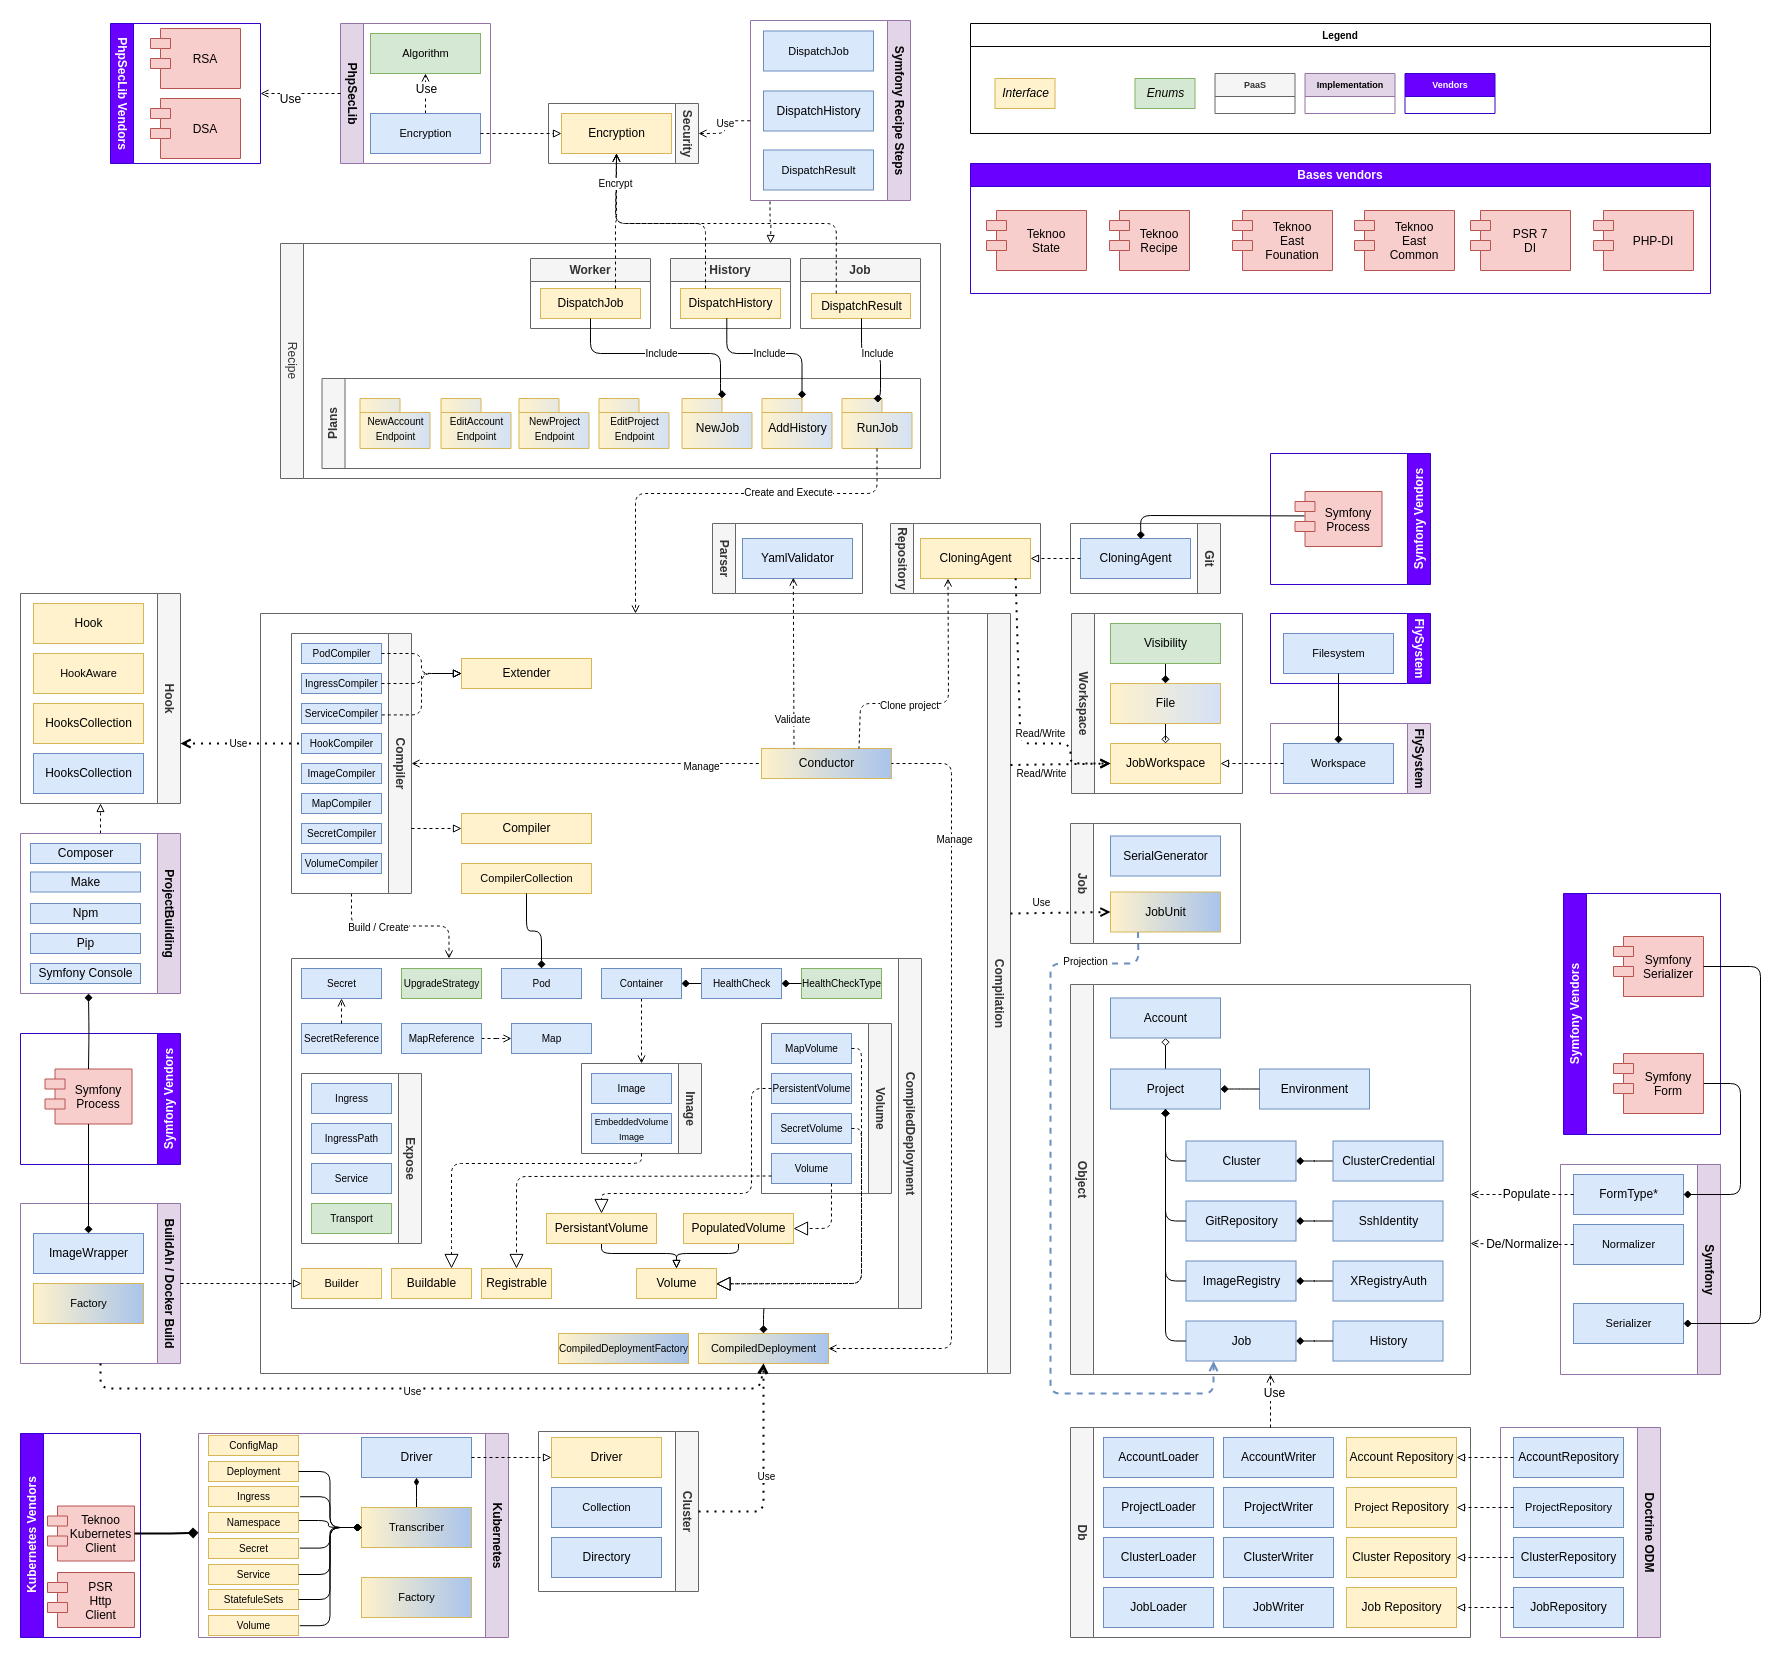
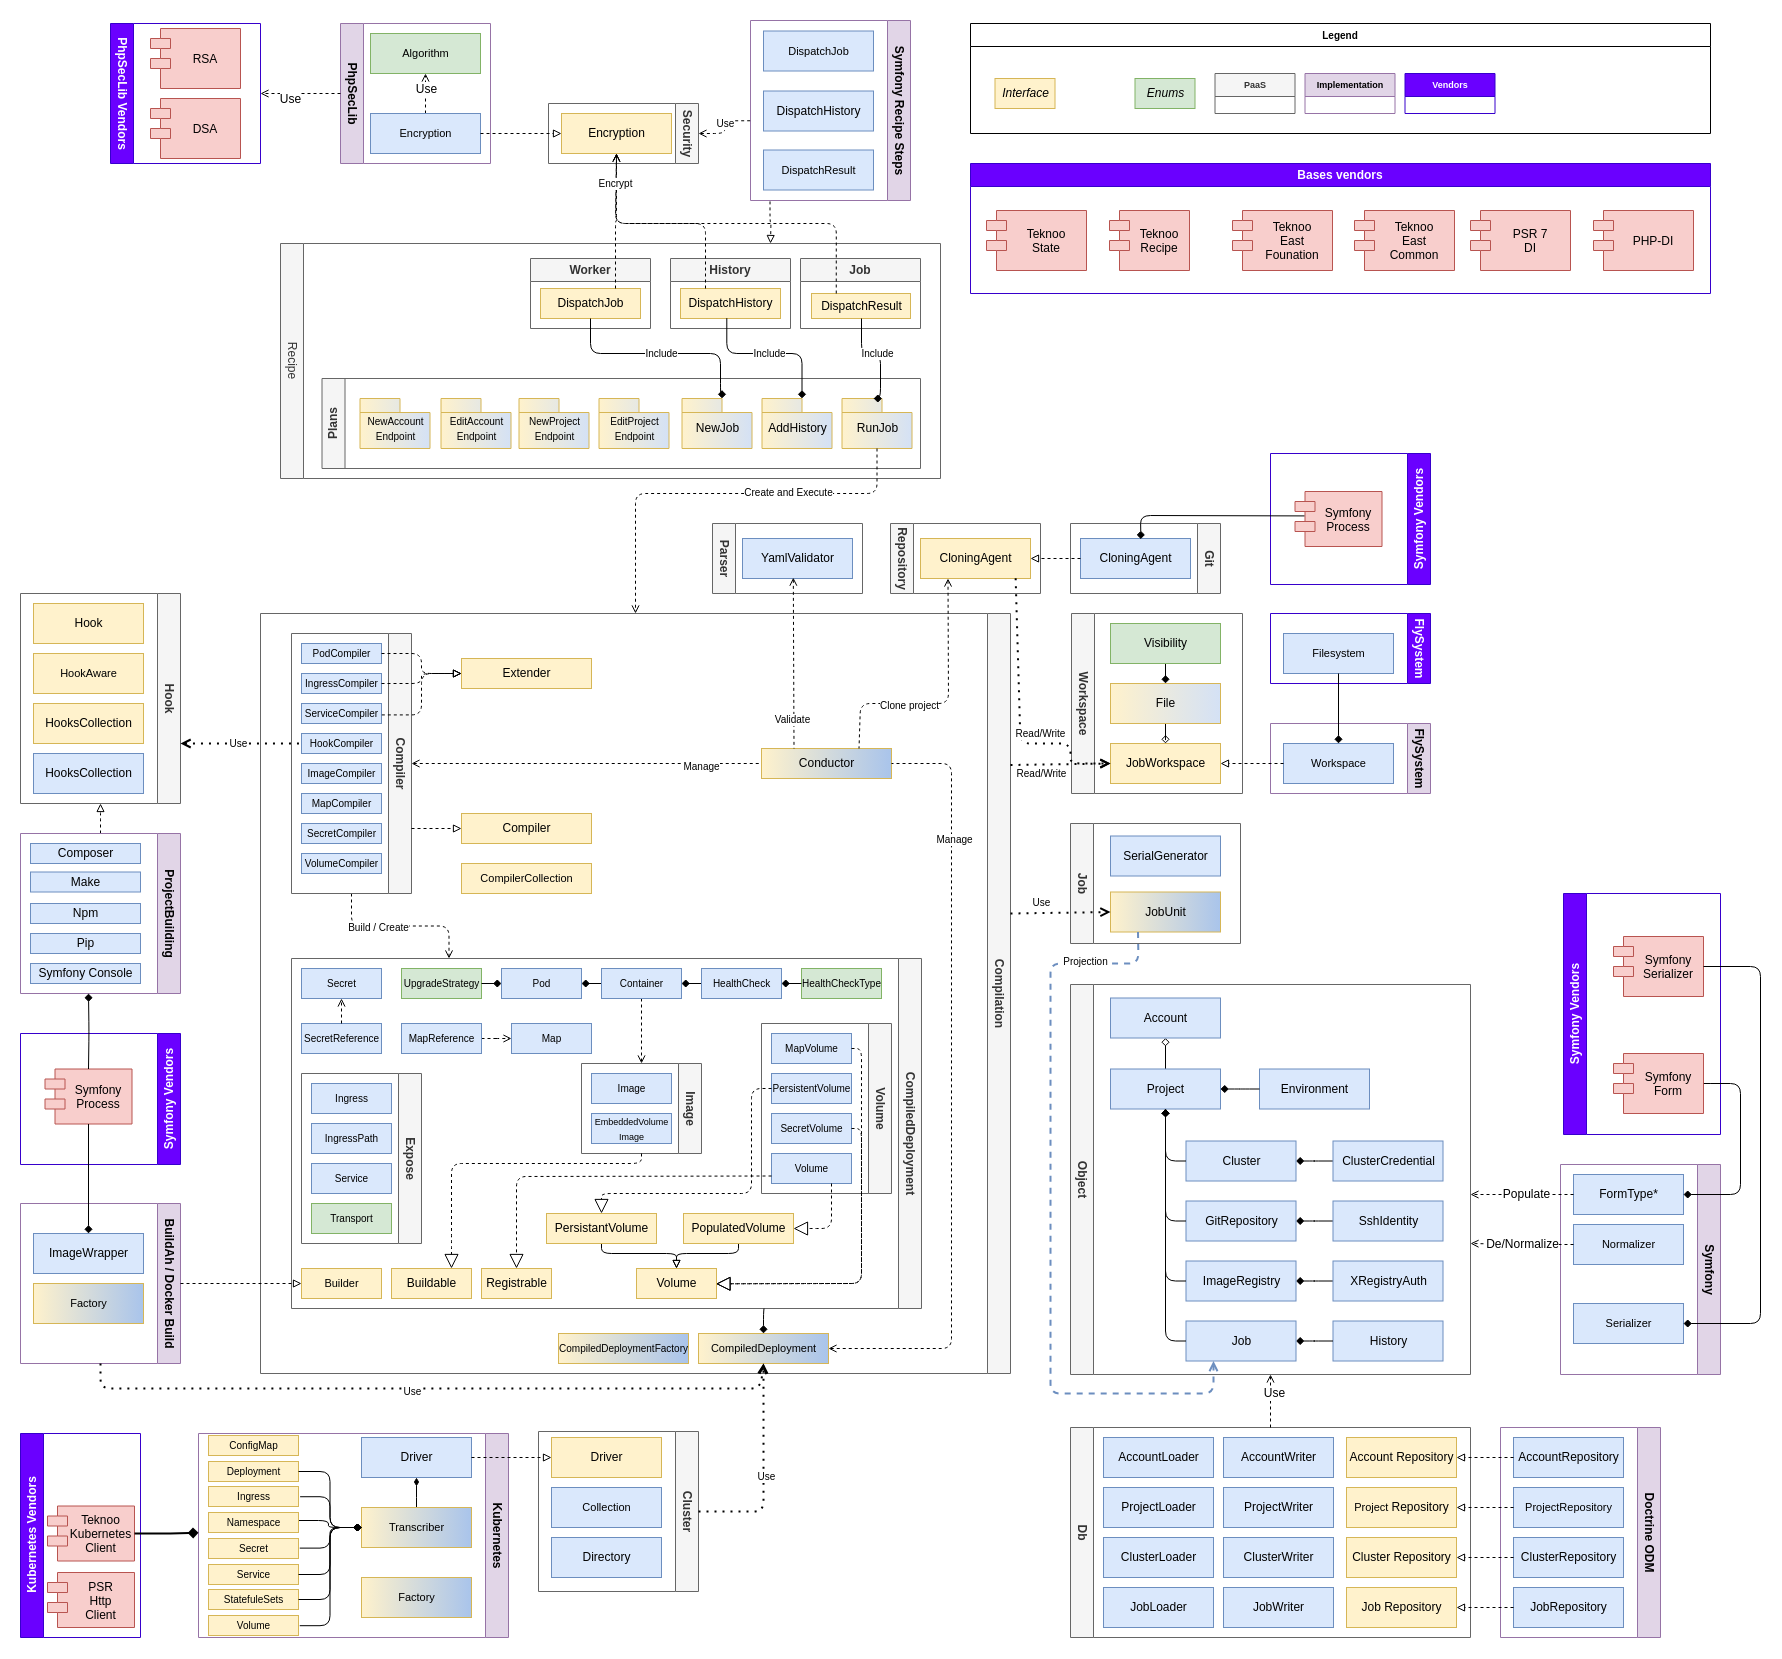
- <mxCell id="43" value="" style="edgeStyle=orthogonalEdgeStyle;rounded=1;orthogonalLoop=1;jettySize=auto;html=1;fontSize=9;startArrow=diamond;startFill=1;endArrow=none;endFill=0;" edge="1" parent="31" source="45" target="26"><mxGeometry relative="1" as="geometry" /></mxCell>
+ <mxCell id="43" value="" style="edgeStyle=orthogonalEdgeStyle;rounded=1;orthogonalLoop=1;jettySize=auto;html=1;fontSize=9;startArrow=diamond;startFill=1;endArrow=none;endFill=0;" edge="1" parent="31" source="45" target="54"><mxGeometry relative="1" as="geometry" /></mxCell>
+ <mxCell id="44" value="" style="edgeStyle=orthogonalEdgeStyle;rounded=1;orthogonalLoop=1;jettySize=auto;html=1;fontSize=9;startArrow=diamond;startFill=1;endArrow=none;endFill=0;" edge="1" parent="31" source="45" target="40"><mxGeometry relative="1" as="geometry" /></mxCell>
